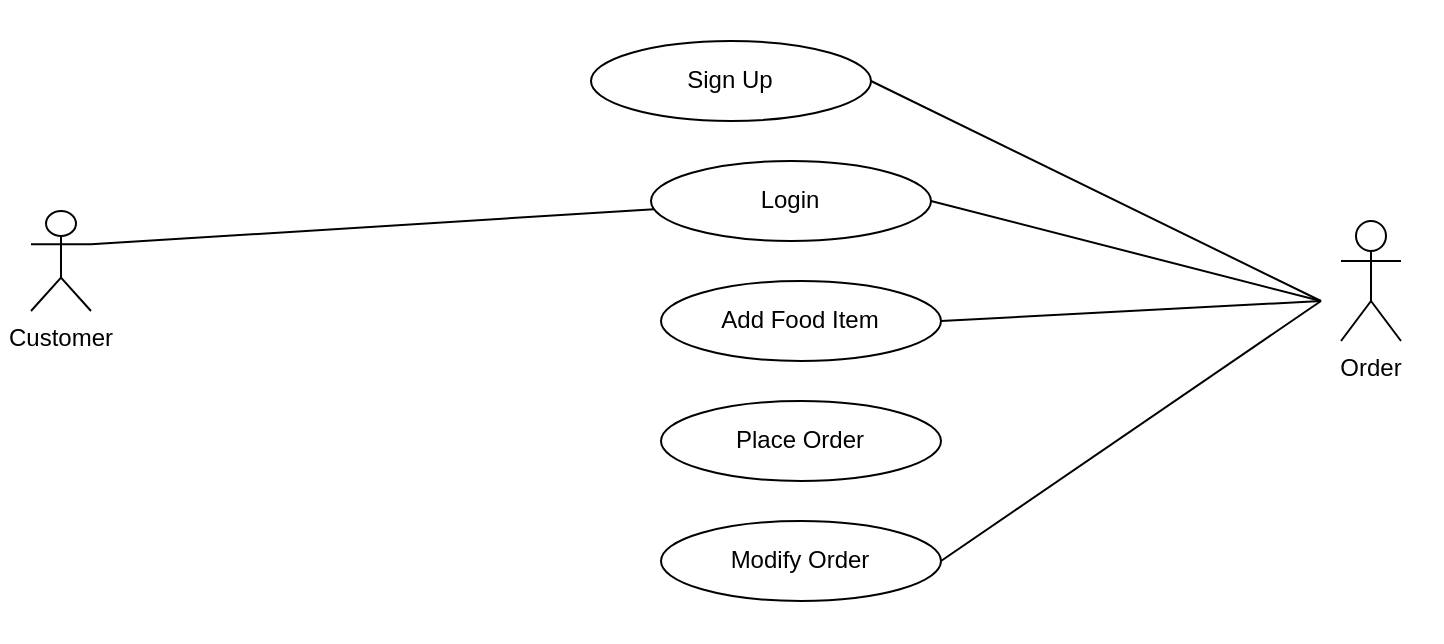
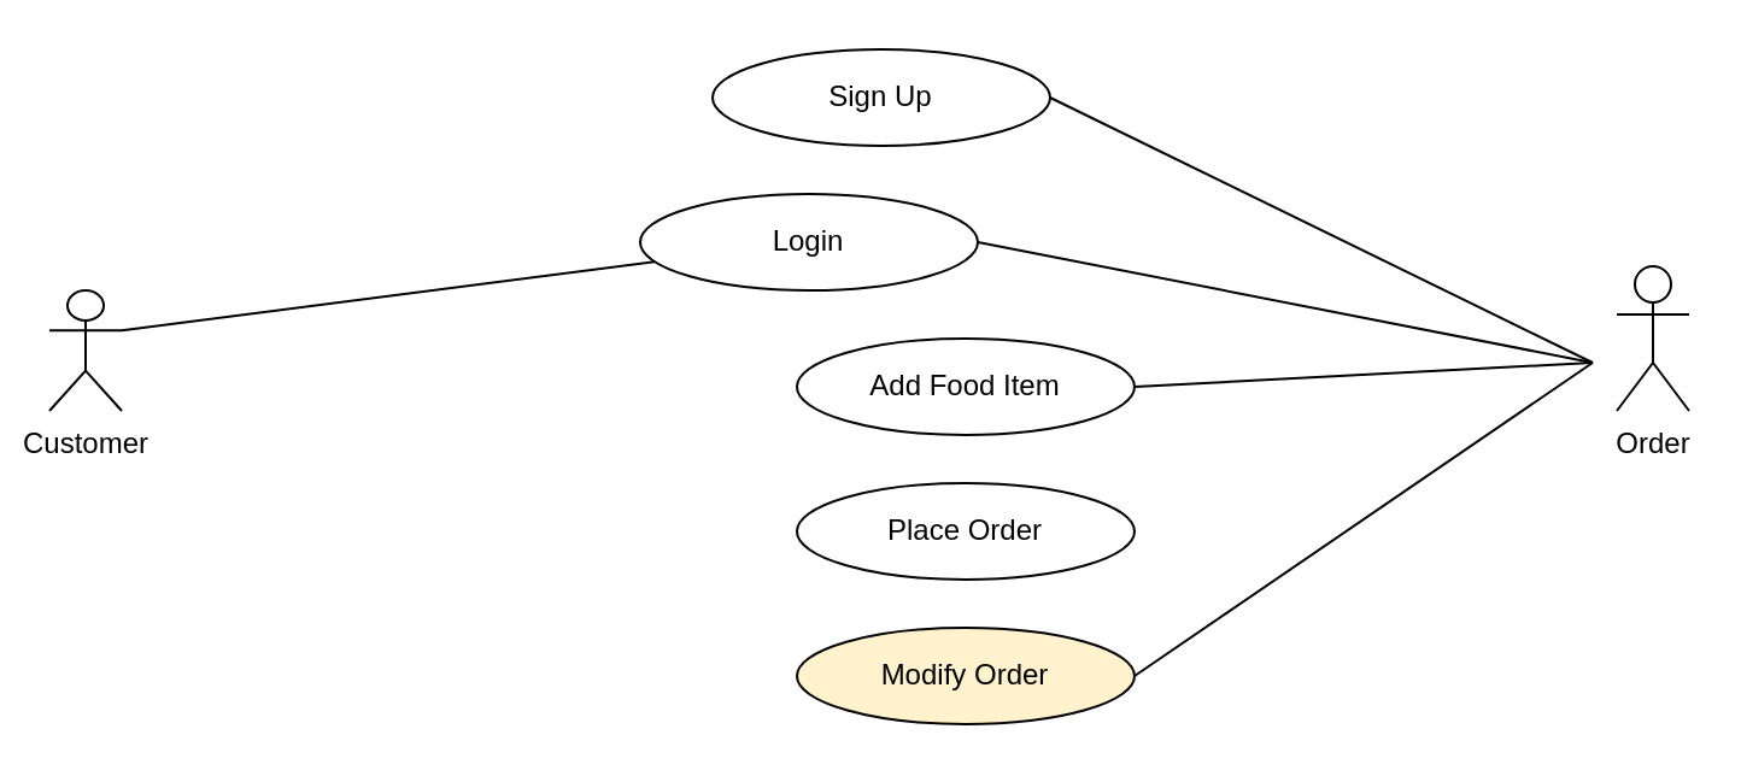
- <mxCell id="3" value="Login" style="ellipse;whiteSpace=wrap;html=1;" vertex="1" parent="1"><mxGeometry x="325" y="80" width="140" height="40" as="geometry" /></mxCell>
+ <mxCell id="3" value="Login" style="ellipse;whiteSpace=wrap;html=1;" vertex="1" parent="1"><mxGeometry x="265" y="80" width="140" height="40" as="geometry" /></mxCell>
- <mxCell id="7" value="Customer" style="shape=umlActor;verticalLabelPosition=bottom;verticalAlign=top;html=1;" vertex="1" parent="1"><mxGeometry x="15" y="105" width="30" height="50" as="geometry" /></mxCell>
+ <mxCell id="7" value="Customer" style="shape=umlActor;verticalLabelPosition=bottom;verticalAlign=top;html=1;" vertex="1" parent="1"><mxGeometry x="20" y="120" width="30" height="50" as="geometry" /></mxCell>
- <mxCell id="4" value="Modify Order" style="ellipse;whiteSpace=wrap;html=1;" vertex="1" parent="1"><mxGeometry x="330" y="260" width="140" height="40" as="geometry" /></mxCell>
+ <mxCell id="4" value="Modify Order" style="ellipse;whiteSpace=wrap;html=1;fillColor=#fff2cc;" vertex="1" parent="1"><mxGeometry x="330" y="260" width="140" height="40" as="geometry" /></mxCell>
